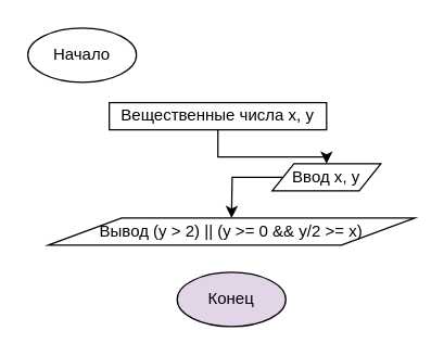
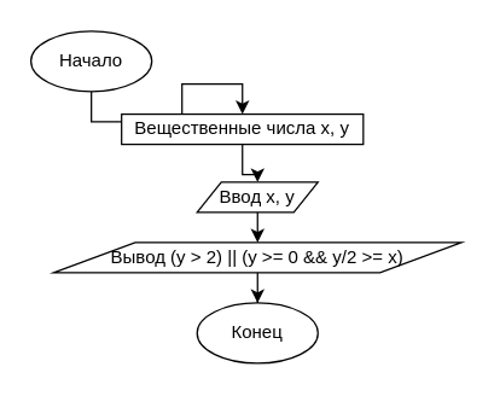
+ <mxCell id="2" style="edgeStyle=orthogonalEdgeStyle;rounded=0;orthogonalLoop=1;jettySize=auto;html=1;entryX=0.5;entryY=0;entryDx=0;entryDy=0;" edge="1" parent="1" source="3" target="5"><mxGeometry relative="1" as="geometry" /></mxCell>
- <mxCell id="7" value="Ввод x, y" style="shape=parallelogram;perimeter=parallelogramPerimeter;whiteSpace=wrap;html=1;" vertex="1" parent="1"><mxGeometry x="200" y="120" width="80" height="20" as="geometry" /></mxCell>
+ <mxCell id="7" value="Ввод x, y" style="shape=parallelogram;perimeter=parallelogramPerimeter;whiteSpace=wrap;html=1;" vertex="1" parent="1"><mxGeometry x="130" y="120" width="80" height="20" as="geometry" /></mxCell>
+ <mxCell id="9" style="edgeStyle=orthogonalEdgeStyle;rounded=0;orthogonalLoop=1;jettySize=auto;html=1;" edge="1" parent="1" source="10" target="8"><mxGeometry relative="1" as="geometry" /></mxCell>
- <mxCell id="8" value="Конец" style="ellipse;whiteSpace=wrap;html=1;fillColor=#e1d5e7;" vertex="1" parent="1"><mxGeometry x="130" y="200" width="80" height="40" as="geometry" /></mxCell>
+ <mxCell id="8" value="Конец" style="ellipse;whiteSpace=wrap;html=1;" vertex="1" parent="1"><mxGeometry x="130" y="200" width="80" height="40" as="geometry" /></mxCell>
